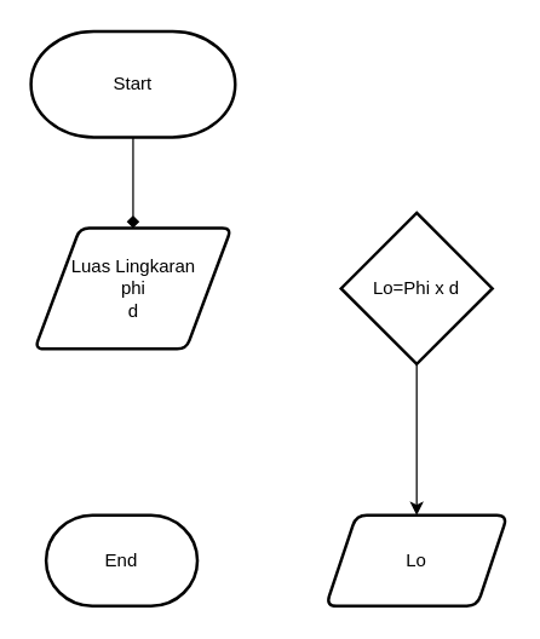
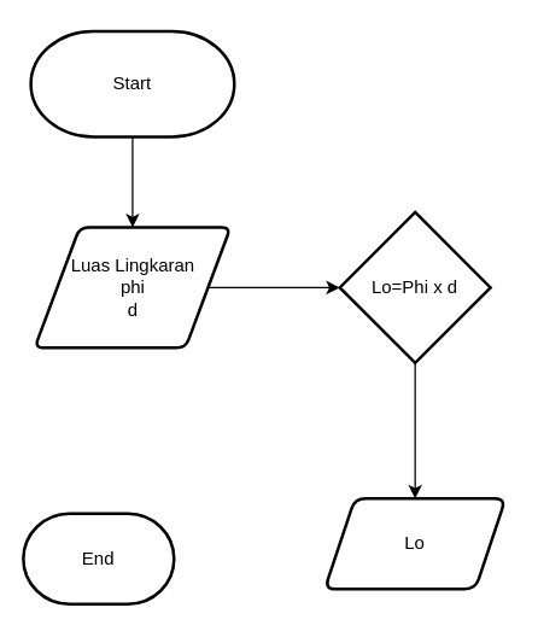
- <mxCell id="2" value="" style="edgeStyle=orthogonalEdgeStyle;rounded=0;orthogonalLoop=1;jettySize=auto;html=1;endArrow=diamond;" edge="1" parent="1" source="3" target="7"><mxGeometry relative="1" as="geometry" /></mxCell>
+ <mxCell id="2" value="" style="edgeStyle=orthogonalEdgeStyle;rounded=0;orthogonalLoop=1;jettySize=auto;html=1;" edge="1" parent="1" source="3" target="7"><mxGeometry relative="1" as="geometry" /></mxCell>
+ <mxCell id="6" value="" style="edgeStyle=orthogonalEdgeStyle;rounded=0;orthogonalLoop=1;jettySize=auto;html=1;" edge="1" parent="1" source="7" target="5"><mxGeometry relative="1" as="geometry" /></mxCell>
- <mxCell id="9" value="End" style="strokeWidth=2;html=1;shape=mxgraph.flowchart.terminator;whiteSpace=wrap;" vertex="1" parent="1"><mxGeometry x="30" y="340" width="100" height="60" as="geometry" /></mxCell>
+ <mxCell id="9" value="End" style="strokeWidth=2;html=1;shape=mxgraph.flowchart.terminator;whiteSpace=wrap;" vertex="1" parent="1"><mxGeometry x="15" y="340" width="100" height="60" as="geometry" /></mxCell>
- <mxCell id="8" value="Lo" style="shape=parallelogram;perimeter=parallelogramPerimeter;whiteSpace=wrap;html=1;fixedSize=1;rounded=1;arcSize=14;strokeWidth=2;" vertex="1" parent="1"><mxGeometry x="215" y="340" width="120" height="60" as="geometry" /></mxCell>
+ <mxCell id="8" value="Lo" style="shape=parallelogram;perimeter=parallelogramPerimeter;whiteSpace=wrap;html=1;fixedSize=1;rounded=1;arcSize=14;strokeWidth=2;" vertex="1" parent="1"><mxGeometry x="215" y="330" width="120" height="60" as="geometry" /></mxCell>
